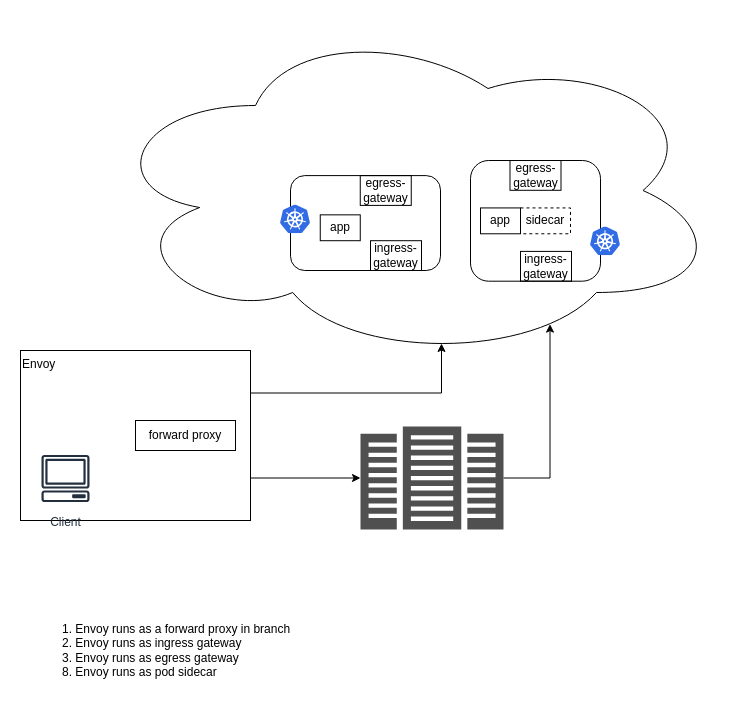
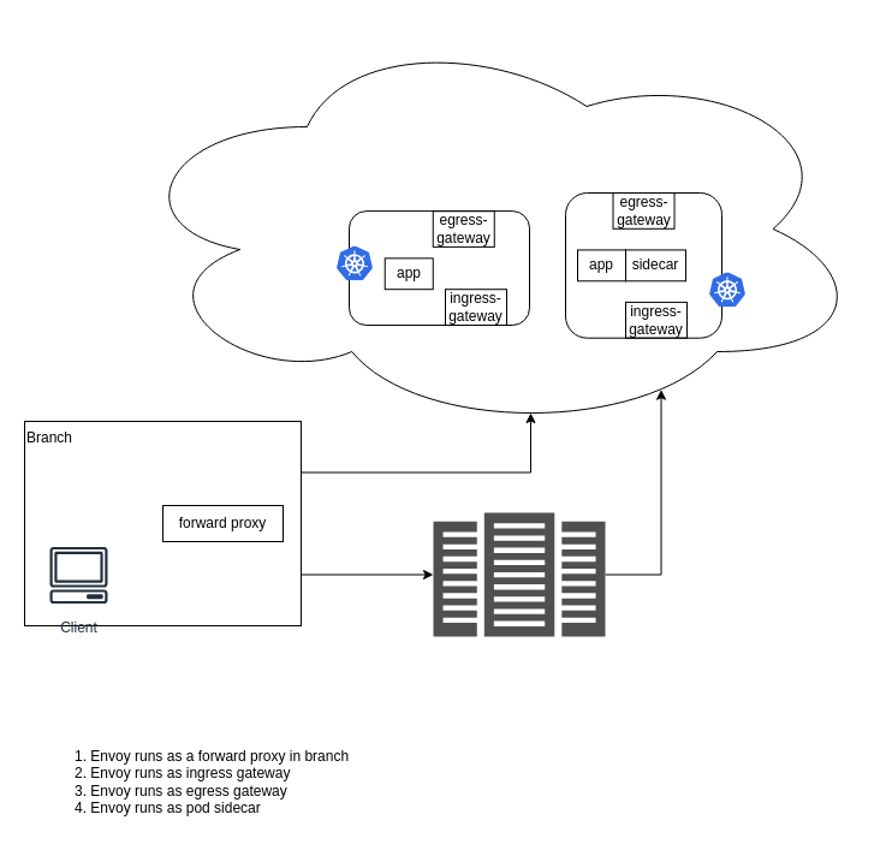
- <mxCell id="20" value="sidecar" style="rounded=0;whiteSpace=wrap;html=1;fillColor=none;dashed=1;" vertex="1" parent="1"><mxGeometry x="520" y="207.43" width="50" height="25.85" as="geometry" /></mxCell>
+ <mxCell id="20" value="sidecar" style="rounded=0;whiteSpace=wrap;html=1;fillColor=none;" vertex="1" parent="1"><mxGeometry x="520" y="207.43" width="50" height="25.85" as="geometry" /></mxCell>
- <mxCell id="2" value="Envoy" style="rounded=0;whiteSpace=wrap;html=1;fillColor=none;align=left;verticalAlign=top;" vertex="1" parent="1"><mxGeometry x="20" y="350" width="230" height="170" as="geometry" /></mxCell>
+ <mxCell id="2" value="Branch" style="rounded=0;whiteSpace=wrap;html=1;fillColor=none;align=left;verticalAlign=top;" vertex="1" parent="1"><mxGeometry x="20" y="350" width="230" height="170" as="geometry" /></mxCell>
- <mxCell id="17" value="1. Envoy runs as a forward proxy in branch&lt;br&gt;2. Envoy runs as ingress gateway&lt;br&gt;3. Envoy runs as egress gateway&lt;br&gt;8. Envoy runs as pod sidecar" style="text;html=1;align=left;verticalAlign=middle;resizable=0;points=[];autosize=1;strokeColor=none;fillColor=none;" vertex="1" parent="1"><mxGeometry x="60" y="620" width="240" height="60" as="geometry" /></mxCell>
+ <mxCell id="17" value="1. Envoy runs as a forward proxy in branch&lt;br&gt;2. Envoy runs as ingress gateway&lt;br&gt;3. Envoy runs as egress gateway&lt;br&gt;4. Envoy runs as pod sidecar" style="text;html=1;align=left;verticalAlign=middle;resizable=0;points=[];autosize=1;strokeColor=none;fillColor=none;" vertex="1" parent="1"><mxGeometry x="60" y="620" width="240" height="60" as="geometry" /></mxCell>
